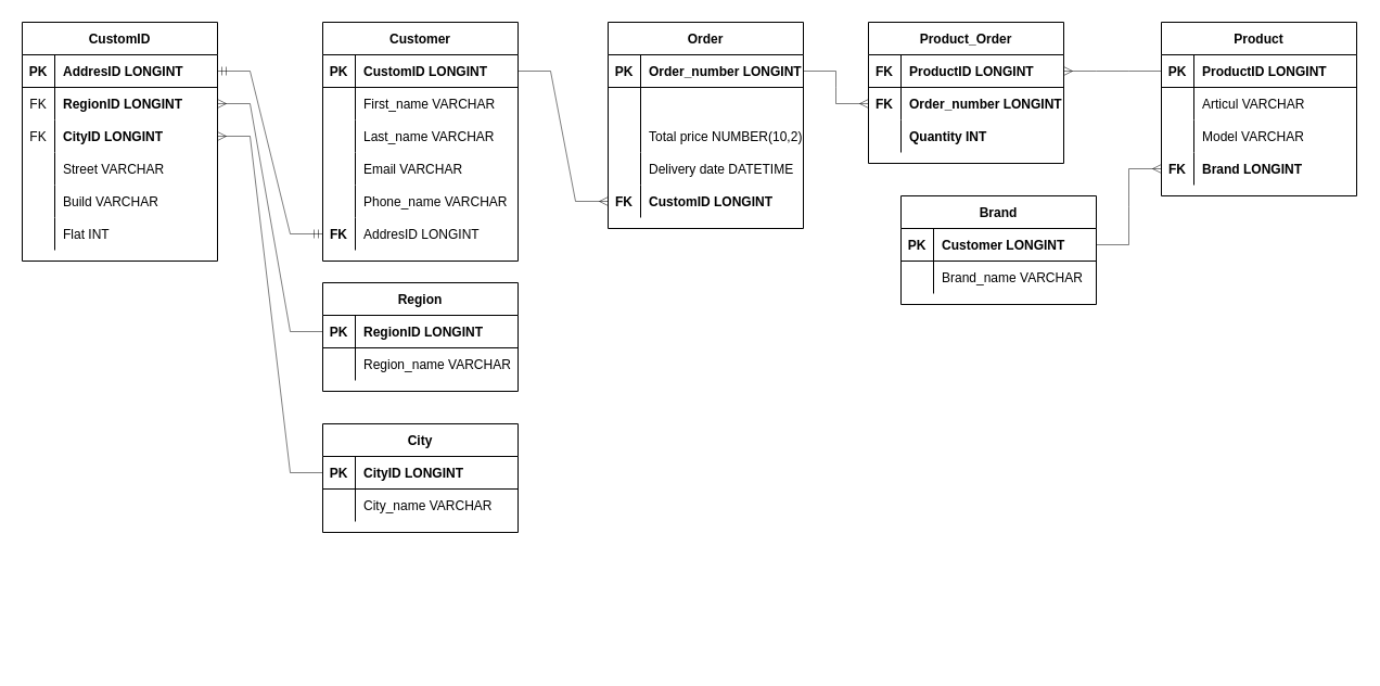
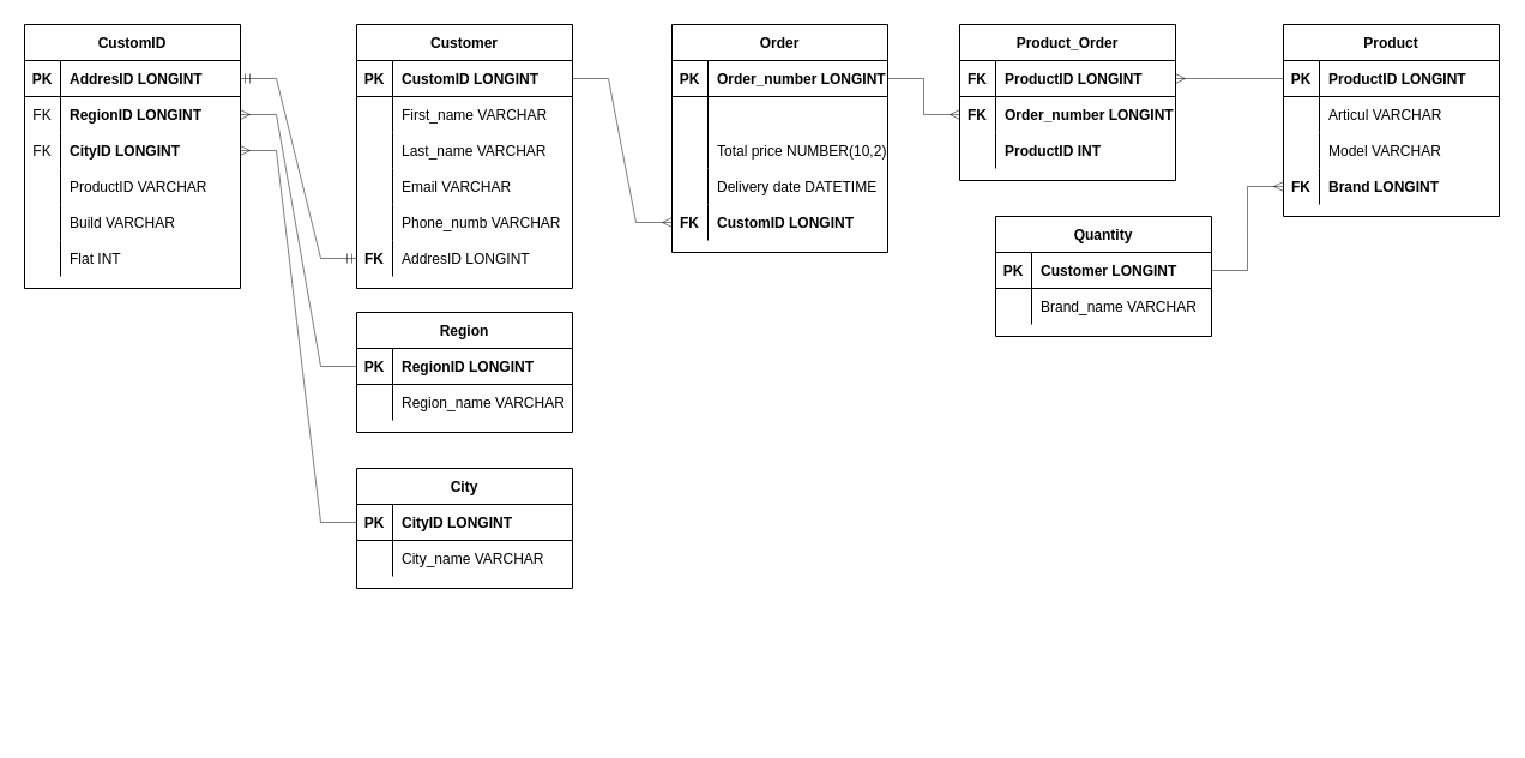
- <mxCell id="93" value="Quantity INT" style="shape=partialRectangle;connectable=0;fillColor=none;top=0;left=0;bottom=0;right=0;align=left;spacingLeft=6;overflow=hidden;fontStyle=1" vertex="1" parent="91"><mxGeometry x="30" width="150" height="30" as="geometry" /></mxCell>
+ <mxCell id="93" value="ProductID INT" style="shape=partialRectangle;connectable=0;fillColor=none;top=0;left=0;bottom=0;right=0;align=left;spacingLeft=6;overflow=hidden;fontStyle=1" vertex="1" parent="91"><mxGeometry x="30" width="150" height="30" as="geometry" /></mxCell>
- <mxCell id="47" value="Street VARCHAR" style="shape=partialRectangle;connectable=0;fillColor=none;top=0;left=0;bottom=0;right=0;align=left;spacingLeft=6;overflow=hidden;fontStyle=0" parent="45" vertex="1"><mxGeometry x="30" width="150" height="30" as="geometry" /></mxCell>
+ <mxCell id="47" value="ProductID VARCHAR" style="shape=partialRectangle;connectable=0;fillColor=none;top=0;left=0;bottom=0;right=0;align=left;spacingLeft=6;overflow=hidden;fontStyle=0" parent="45" vertex="1"><mxGeometry x="30" width="150" height="30" as="geometry" /></mxCell>
- <mxCell id="17" value="Phone_name VARCHAR" style="shape=partialRectangle;connectable=0;fillColor=none;top=0;left=0;bottom=0;right=0;align=left;spacingLeft=6;overflow=hidden;" parent="15" vertex="1"><mxGeometry x="30" width="150" height="30" as="geometry" /></mxCell>
+ <mxCell id="17" value="Phone_numb VARCHAR" style="shape=partialRectangle;connectable=0;fillColor=none;top=0;left=0;bottom=0;right=0;align=left;spacingLeft=6;overflow=hidden;" parent="15" vertex="1"><mxGeometry x="30" width="150" height="30" as="geometry" /></mxCell>
- <mxCell id="94" value="Brand" style="shape=table;startSize=30;container=1;collapsible=1;childLayout=tableLayout;fixedRows=1;rowLines=0;fontStyle=1;align=center;resizeLast=1;" parent="1" vertex="1"><mxGeometry x="830" y="180" width="180" height="100" as="geometry"><mxRectangle x="30" y="90" width="90" height="30" as="alternateBounds" /></mxGeometry></mxCell>
+ <mxCell id="94" value="Quantity" style="shape=table;startSize=30;container=1;collapsible=1;childLayout=tableLayout;fixedRows=1;rowLines=0;fontStyle=1;align=center;resizeLast=1;" parent="1" vertex="1"><mxGeometry x="830" y="180" width="180" height="100" as="geometry"><mxRectangle x="30" y="90" width="90" height="30" as="alternateBounds" /></mxGeometry></mxCell>
